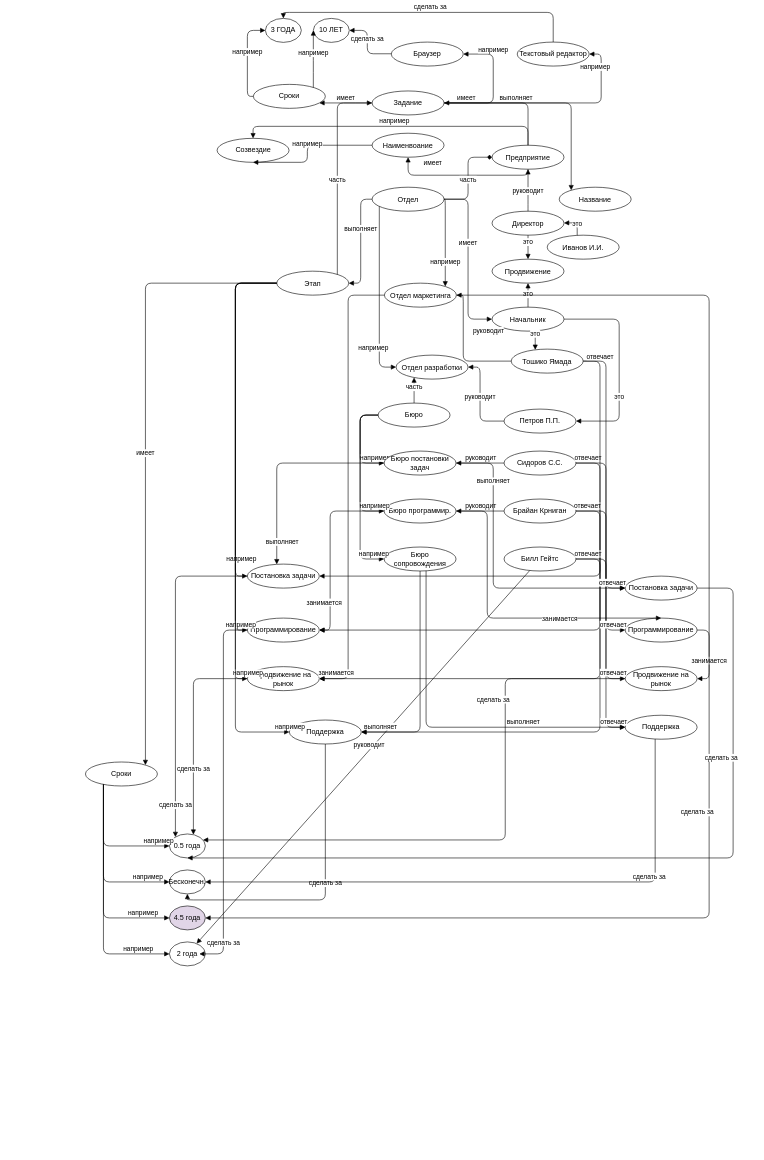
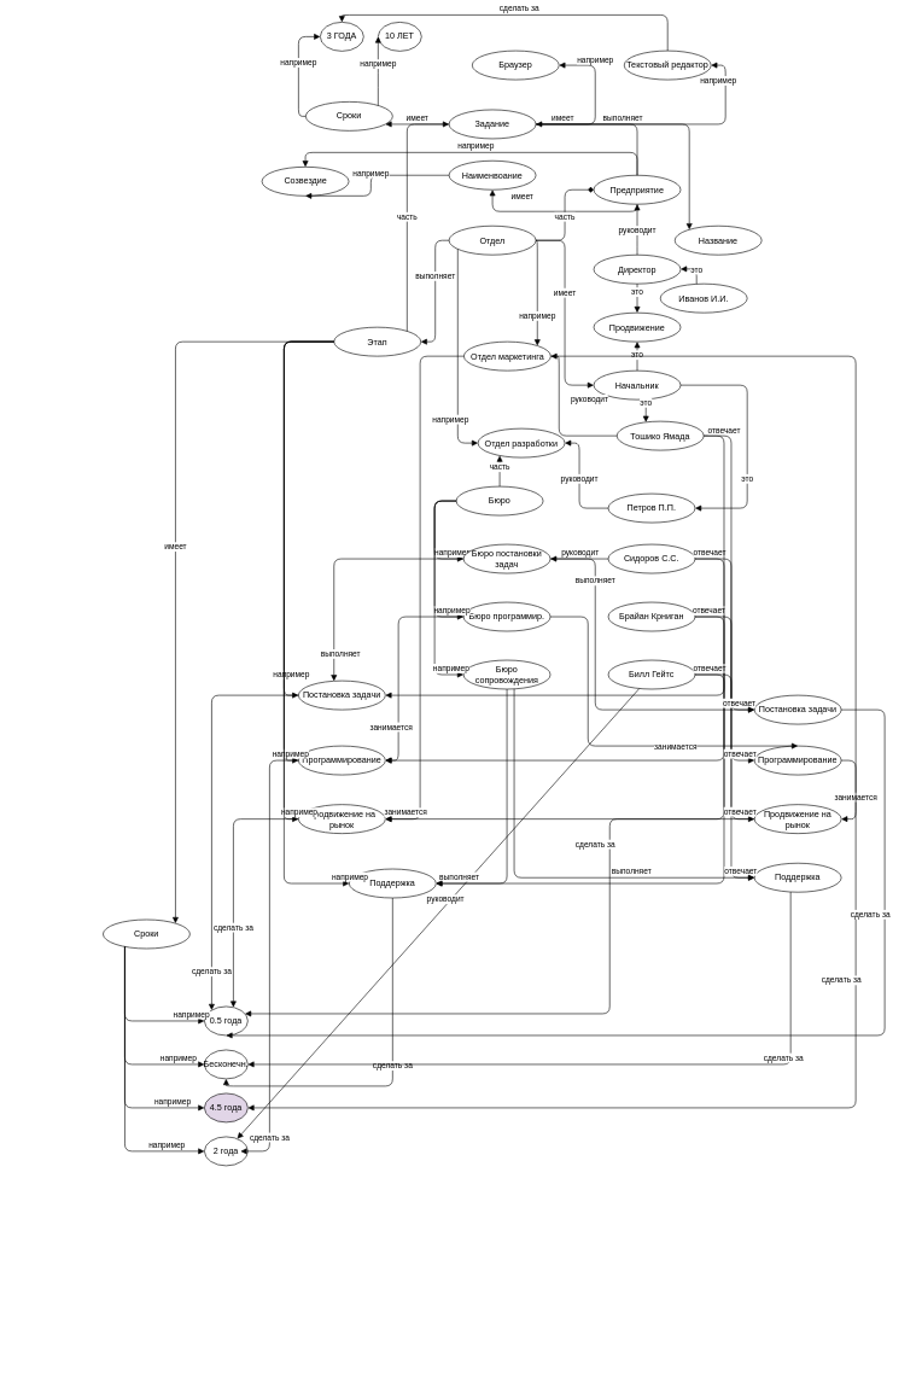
- <mxCell id="73" value="сделать за" style="html=1;verticalAlign=bottom;endArrow=block;edgeStyle=elbowEdgeStyle;" parent="1" source="51" target="70" edge="1"><mxGeometry width="80" relative="1" as="geometry"><mxPoint x="532" y="155.093" as="sourcePoint" /><mxPoint x="532" y="60" as="targetPoint" /><mxPoint as="offset" /><Array as="points"><mxPoint x="612" y="89" /><mxPoint x="532" y="120" /><mxPoint x="432" y="140" /><mxPoint x="492" y="210" /><mxPoint x="470" y="331.5" /><mxPoint x="560" y="271.5" /><mxPoint x="600" y="331.5" /><mxPoint x="530" y="301.5" /><mxPoint x="570" y="381.5" /><mxPoint x="490" y="381.5" /></Array></mxGeometry></mxCell>
- <mxCell id="39" value="руководит" style="html=1;verticalAlign=bottom;endArrow=block;" parent="1" source="36" target="30" edge="1"><mxGeometry x="-0.037" width="80" relative="1" as="geometry"><mxPoint x="920" y="781.5" as="sourcePoint" /><mxPoint x="800" y="781.5" as="targetPoint" /><mxPoint as="offset" /></mxGeometry></mxCell>
